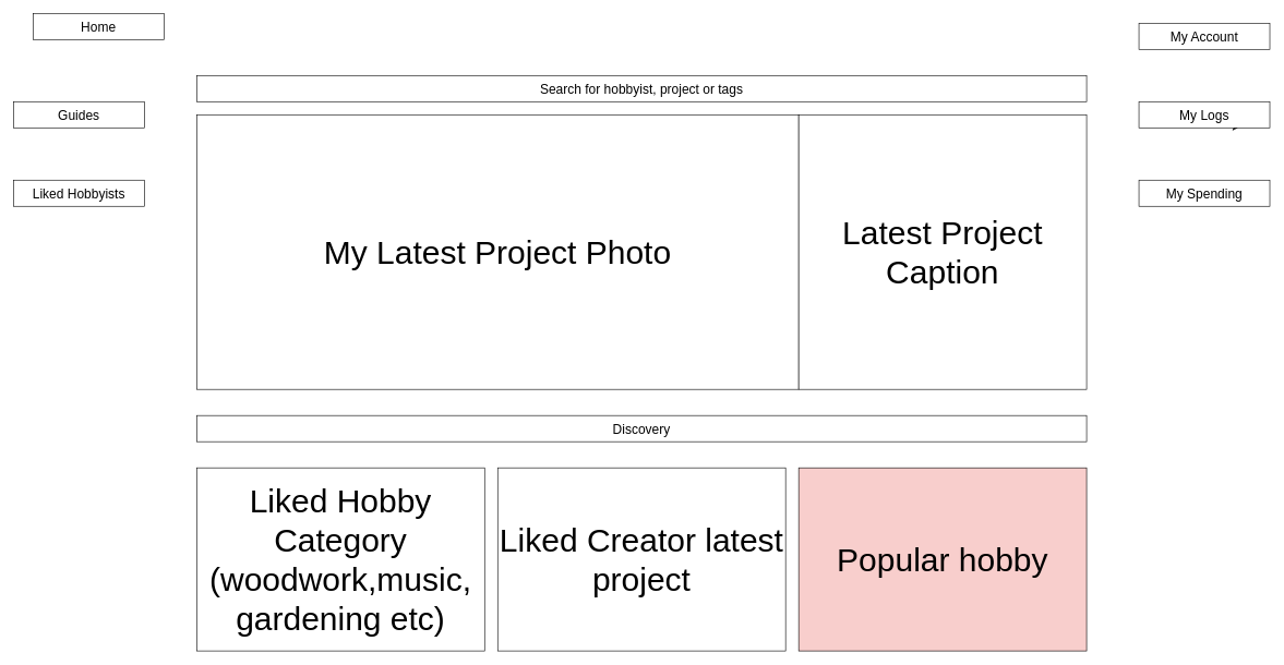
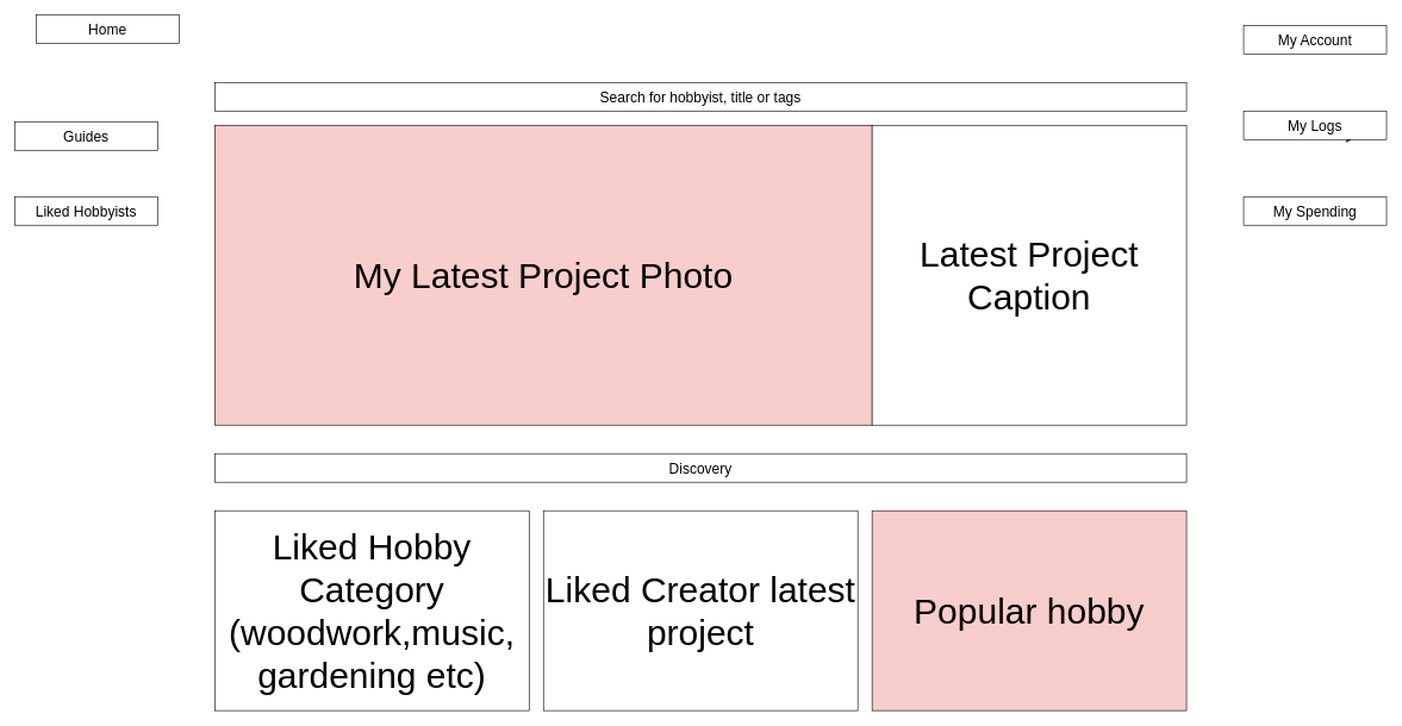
- <mxCell id="6" value="&lt;font style=&quot;font-size: 20px;&quot;&gt;Search for hobbyist, project or tags&lt;/font&gt;" style="rounded=0;whiteSpace=wrap;html=1;" vertex="1" parent="1"><mxGeometry x="300" y="115" width="1360" height="40" as="geometry" /></mxCell>
+ <mxCell id="6" value="&lt;font style=&quot;font-size: 20px;&quot;&gt;Search for hobbyist, title or tags&lt;/font&gt;" style="rounded=0;whiteSpace=wrap;html=1;" vertex="1" parent="1"><mxGeometry x="300" y="115" width="1360" height="40" as="geometry" /></mxCell>
- <mxCell id="10" value="&lt;span style=&quot;font-size: 20px;&quot;&gt;Guides&lt;/span&gt;" style="rounded=0;whiteSpace=wrap;html=1;" vertex="1" parent="1"><mxGeometry y="155" width="200" height="40" as="geometry" x="20" /></mxCell>
+ <mxCell id="10" value="&lt;span style=&quot;font-size: 20px;&quot;&gt;Guides&lt;/span&gt;" style="rounded=0;whiteSpace=wrap;html=1;" vertex="1" parent="1"><mxGeometry x="20" y="170" width="200" height="40" as="geometry" /></mxCell>
- <mxCell id="4" value="&lt;font style=&quot;font-size: 50px;&quot;&gt;My Latest Project Photo&lt;/font&gt;" style="rounded=0;whiteSpace=wrap;html=1;" vertex="1" parent="1"><mxGeometry x="300" y="175" width="920" height="420" as="geometry" /></mxCell>
+ <mxCell id="4" value="&lt;font style=&quot;font-size: 50px;&quot;&gt;My Latest Project Photo&lt;/font&gt;" style="rounded=0;whiteSpace=wrap;html=1;fillColor=#f8cecc;" vertex="1" parent="1"><mxGeometry x="300" y="175" width="920" height="420" as="geometry" /></mxCell>
